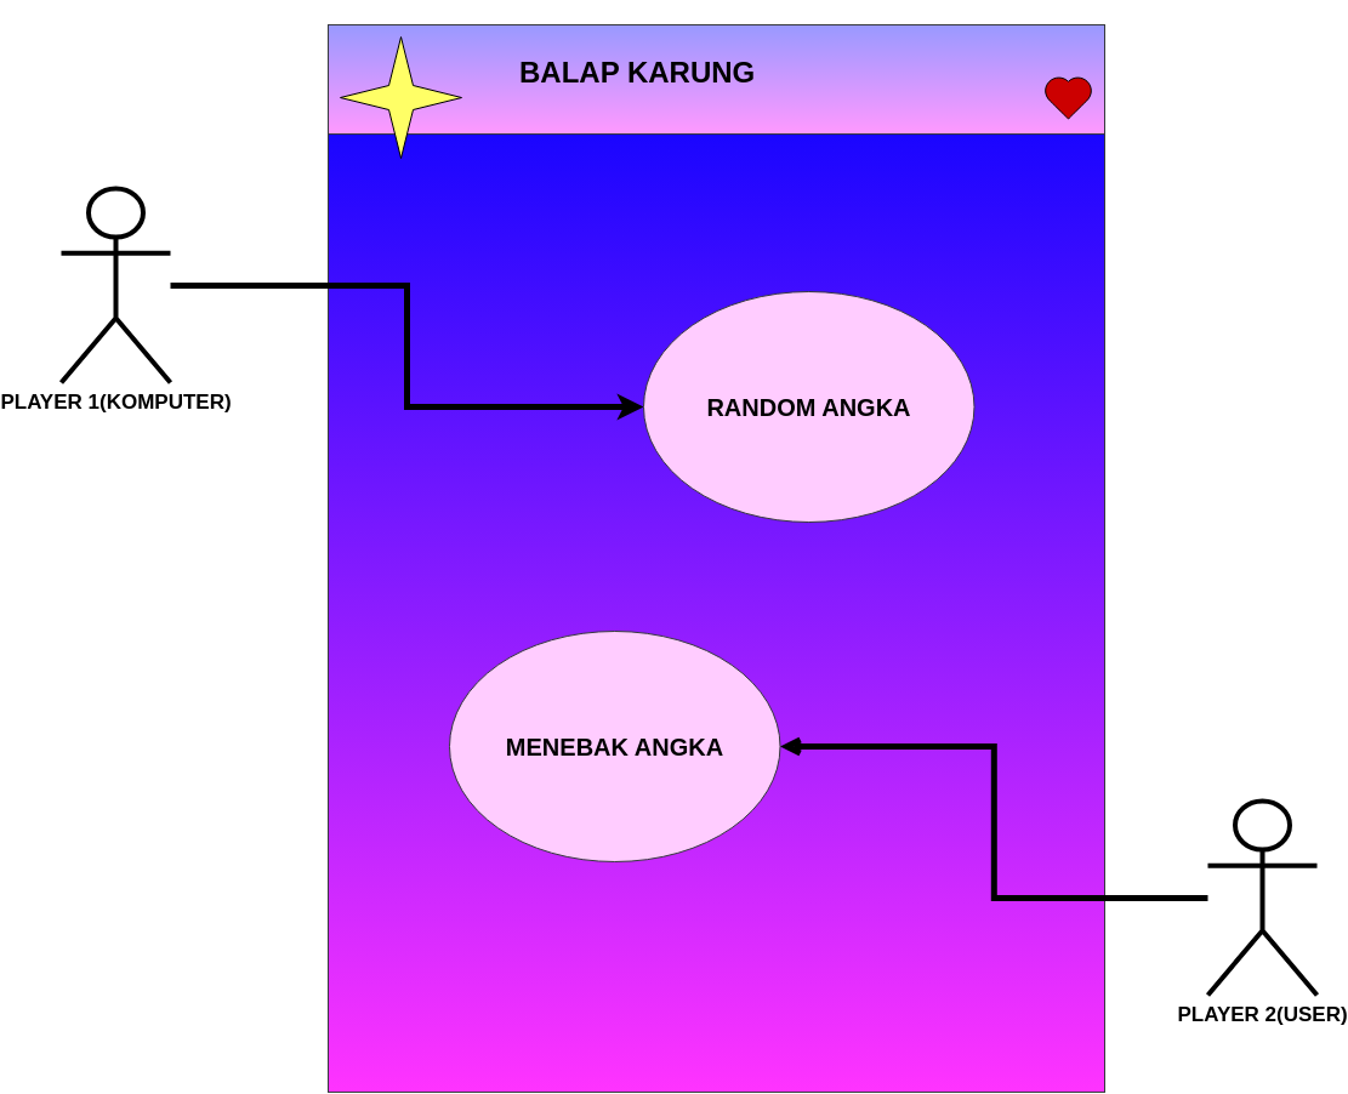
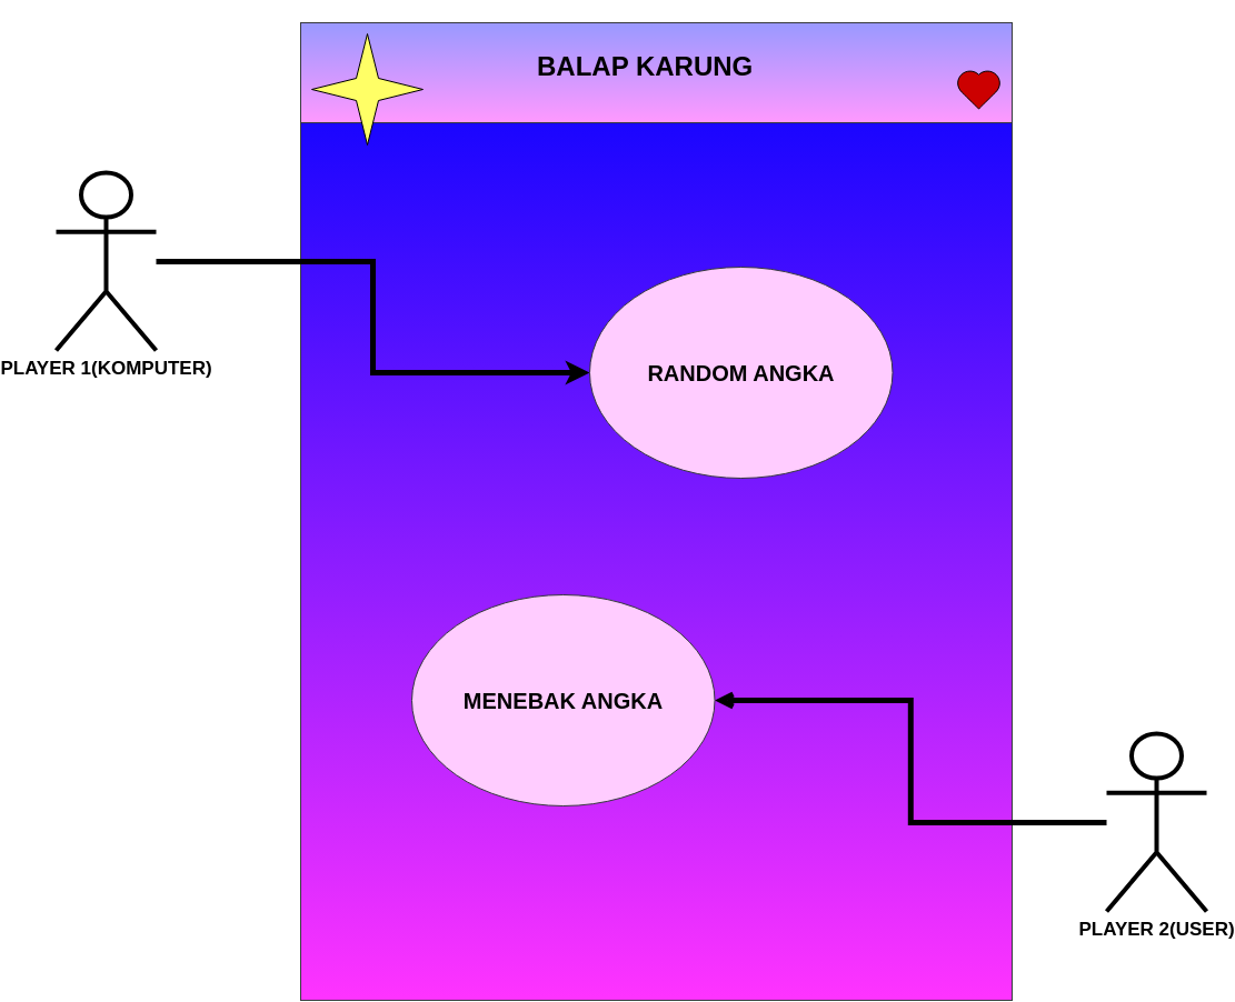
- <mxCell id="8" value="&lt;h1&gt;BALAP KARUNG&amp;nbsp;&lt;/h1&gt;" style="text;html=1;strokeColor=none;fillColor=none;spacing=5;spacingTop=-20;whiteSpace=wrap;overflow=hidden;rounded=0;" vertex="1" parent="1"><mxGeometry x="392.5" y="40" width="215" height="50" as="geometry" /></mxCell>
+ <mxCell id="8" value="&lt;h1&gt;BALAP KARUNG&amp;nbsp;&lt;/h1&gt;" style="text;html=1;strokeColor=none;fillColor=none;spacing=5;spacingTop=-20;whiteSpace=wrap;overflow=hidden;rounded=0;" vertex="1" parent="1"><mxGeometry x="447.5" y="40" width="215" height="50" as="geometry" /></mxCell>
- <mxCell id="12" value="&lt;span style=&quot;font-size: 20px;&quot;&gt;&lt;b&gt;MENEBAK ANGKA&lt;/b&gt;&lt;/span&gt;" style="ellipse;whiteSpace=wrap;html=1;fillColor=#FFCCFF;strokeColor=#36393d;gradientColor=none;" vertex="1" parent="1"><mxGeometry x="340" y="520" width="272.5" height="190" as="geometry" /></mxCell>
+ <mxCell id="12" value="&lt;span style=&quot;font-size: 20px;&quot;&gt;&lt;b&gt;MENEBAK ANGKA&lt;/b&gt;&lt;/span&gt;" style="ellipse;whiteSpace=wrap;html=1;fillColor=#FFCCFF;strokeColor=#36393d;gradientColor=none;" vertex="1" parent="1"><mxGeometry x="340" y="535" width="272.5" height="190" as="geometry" /></mxCell>
